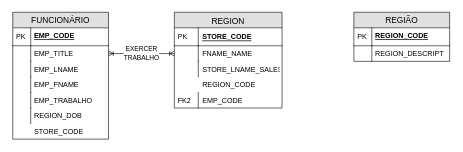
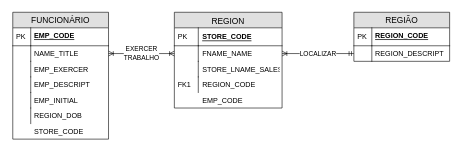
- <mxCell id="5" value="EMP_TITLE" style="shape=partialRectangle;top=0;left=0;right=0;bottom=0;align=left;verticalAlign=top;fillColor=none;spacingLeft=34;spacingRight=4;overflow=hidden;rotatable=0;points=[[0,0.5],[1,0.5]];portConstraint=eastwest;dropTarget=0;fontSize=12;" vertex="1" parent="2"><mxGeometry y="56" width="160" height="26" as="geometry" /></mxCell>
+ <mxCell id="5" value="NAME_TITLE" style="shape=partialRectangle;top=0;left=0;right=0;bottom=0;align=left;verticalAlign=top;fillColor=none;spacingLeft=34;spacingRight=4;overflow=hidden;rotatable=0;points=[[0,0.5],[1,0.5]];portConstraint=eastwest;dropTarget=0;fontSize=12;" vertex="1" parent="2"><mxGeometry y="56" width="160" height="26" as="geometry" /></mxCell>
+ <mxCell id="33" value="LOCALIZAR" style="edgeStyle=none;rounded=0;orthogonalLoop=1;jettySize=auto;html=1;exitX=1;exitY=0.5;exitDx=0;exitDy=0;entryX=0;entryY=0.5;entryDx=0;entryDy=0;startArrow=ERoneToMany;startFill=0;endArrow=ERmandOne;endFill=0;" edge="1" parent="1" source="19" target="30"><mxGeometry relative="1" as="geometry" /></mxCell>
- <mxCell id="7" value="EMP_LNAME" style="shape=partialRectangle;top=0;left=0;right=0;bottom=0;align=left;verticalAlign=top;fillColor=none;spacingLeft=34;spacingRight=4;overflow=hidden;rotatable=0;points=[[0,0.5],[1,0.5]];portConstraint=eastwest;dropTarget=0;fontSize=12;" vertex="1" parent="2"><mxGeometry y="82" width="160" height="26" as="geometry" /></mxCell>
+ <mxCell id="7" value="EMP_EXERCER" style="shape=partialRectangle;top=0;left=0;right=0;bottom=0;align=left;verticalAlign=top;fillColor=none;spacingLeft=34;spacingRight=4;overflow=hidden;rotatable=0;points=[[0,0.5],[1,0.5]];portConstraint=eastwest;dropTarget=0;fontSize=12;" vertex="1" parent="2"><mxGeometry y="82" width="160" height="26" as="geometry" /></mxCell>
- <mxCell id="9" value="EMP_FNAME" style="shape=partialRectangle;top=0;left=0;right=0;bottom=0;align=left;verticalAlign=top;fillColor=none;spacingLeft=34;spacingRight=4;overflow=hidden;rotatable=0;points=[[0,0.5],[1,0.5]];portConstraint=eastwest;dropTarget=0;fontSize=12;" vertex="1" parent="2"><mxGeometry y="108" width="160" height="26" as="geometry" /></mxCell>
+ <mxCell id="9" value="EMP_DESCRIPT" style="shape=partialRectangle;top=0;left=0;right=0;bottom=0;align=left;verticalAlign=top;fillColor=none;spacingLeft=34;spacingRight=4;overflow=hidden;rotatable=0;points=[[0,0.5],[1,0.5]];portConstraint=eastwest;dropTarget=0;fontSize=12;" vertex="1" parent="2"><mxGeometry y="108" width="160" height="26" as="geometry" /></mxCell>
+ <mxCell id="24" value="FK1" style="shape=partialRectangle;top=0;left=0;bottom=0;fillColor=none;align=left;verticalAlign=top;spacingLeft=4;spacingRight=4;overflow=hidden;rotatable=0;points=[];portConstraint=eastwest;part=1;fontSize=12;" vertex="1" connectable="0" parent="23"><mxGeometry width="40" height="26" as="geometry" /></mxCell>
- <mxCell id="11" value="EMP_TRABALHO" style="shape=partialRectangle;top=0;left=0;right=0;bottom=0;align=left;verticalAlign=top;fillColor=none;spacingLeft=34;spacingRight=4;overflow=hidden;rotatable=0;points=[[0,0.5],[1,0.5]];portConstraint=eastwest;dropTarget=0;fontSize=12;" vertex="1" parent="2"><mxGeometry y="134" width="160" height="26" as="geometry" /></mxCell>
+ <mxCell id="11" value="EMP_INITIAL" style="shape=partialRectangle;top=0;left=0;right=0;bottom=0;align=left;verticalAlign=top;fillColor=none;spacingLeft=34;spacingRight=4;overflow=hidden;rotatable=0;points=[[0,0.5],[1,0.5]];portConstraint=eastwest;dropTarget=0;fontSize=12;" vertex="1" parent="2"><mxGeometry y="134" width="160" height="26" as="geometry" /></mxCell>
- <mxCell id="26" value="FK2" style="shape=partialRectangle;top=0;left=0;bottom=0;fillColor=none;align=left;verticalAlign=top;spacingLeft=4;spacingRight=4;overflow=hidden;rotatable=0;points=[];portConstraint=eastwest;part=1;fontSize=12;" vertex="1" connectable="0" parent="25"><mxGeometry width="40" height="26" as="geometry" /></mxCell>
